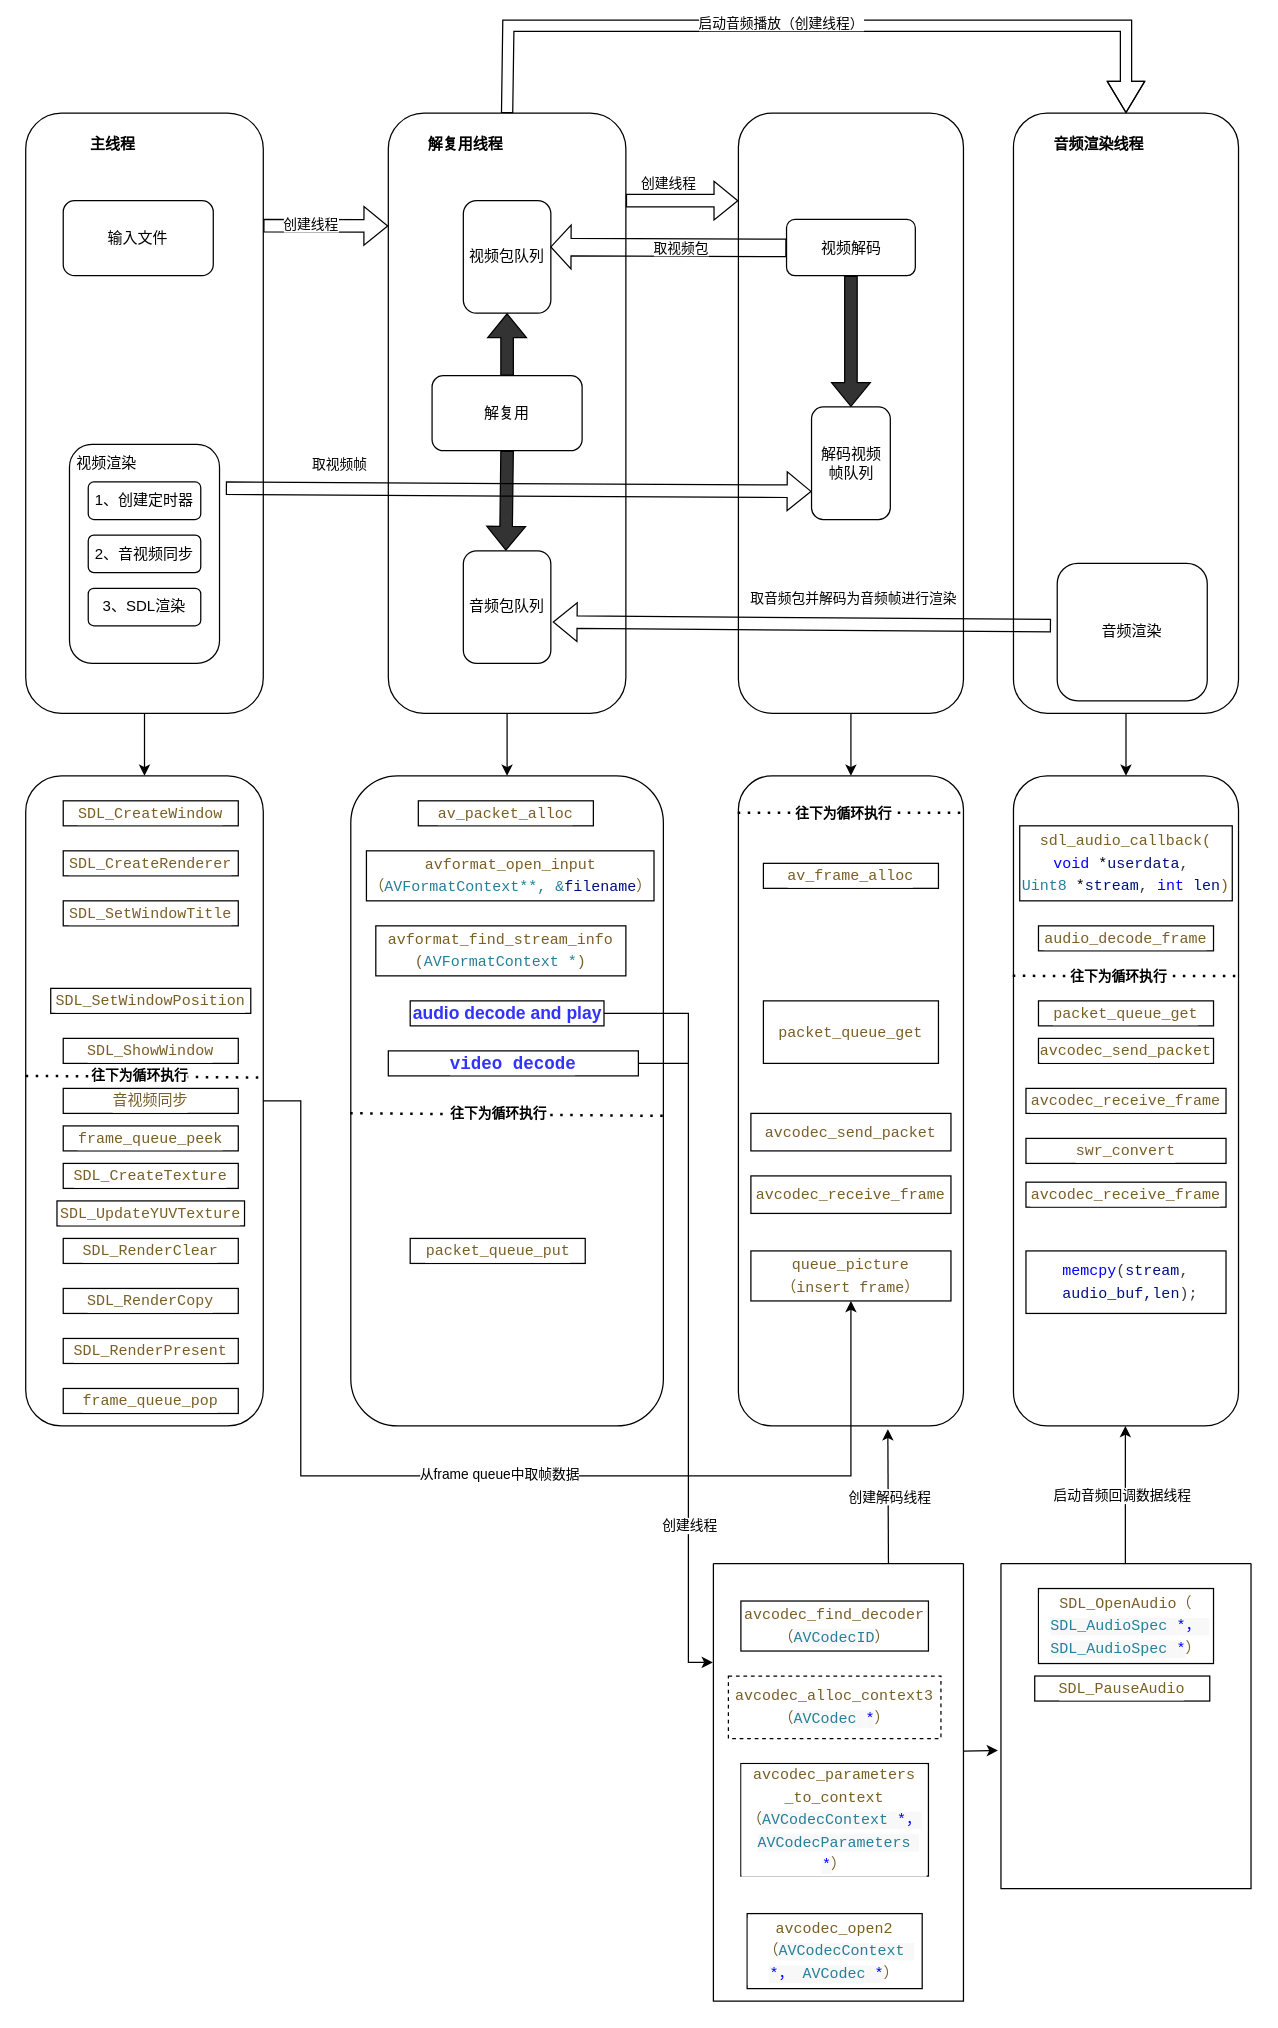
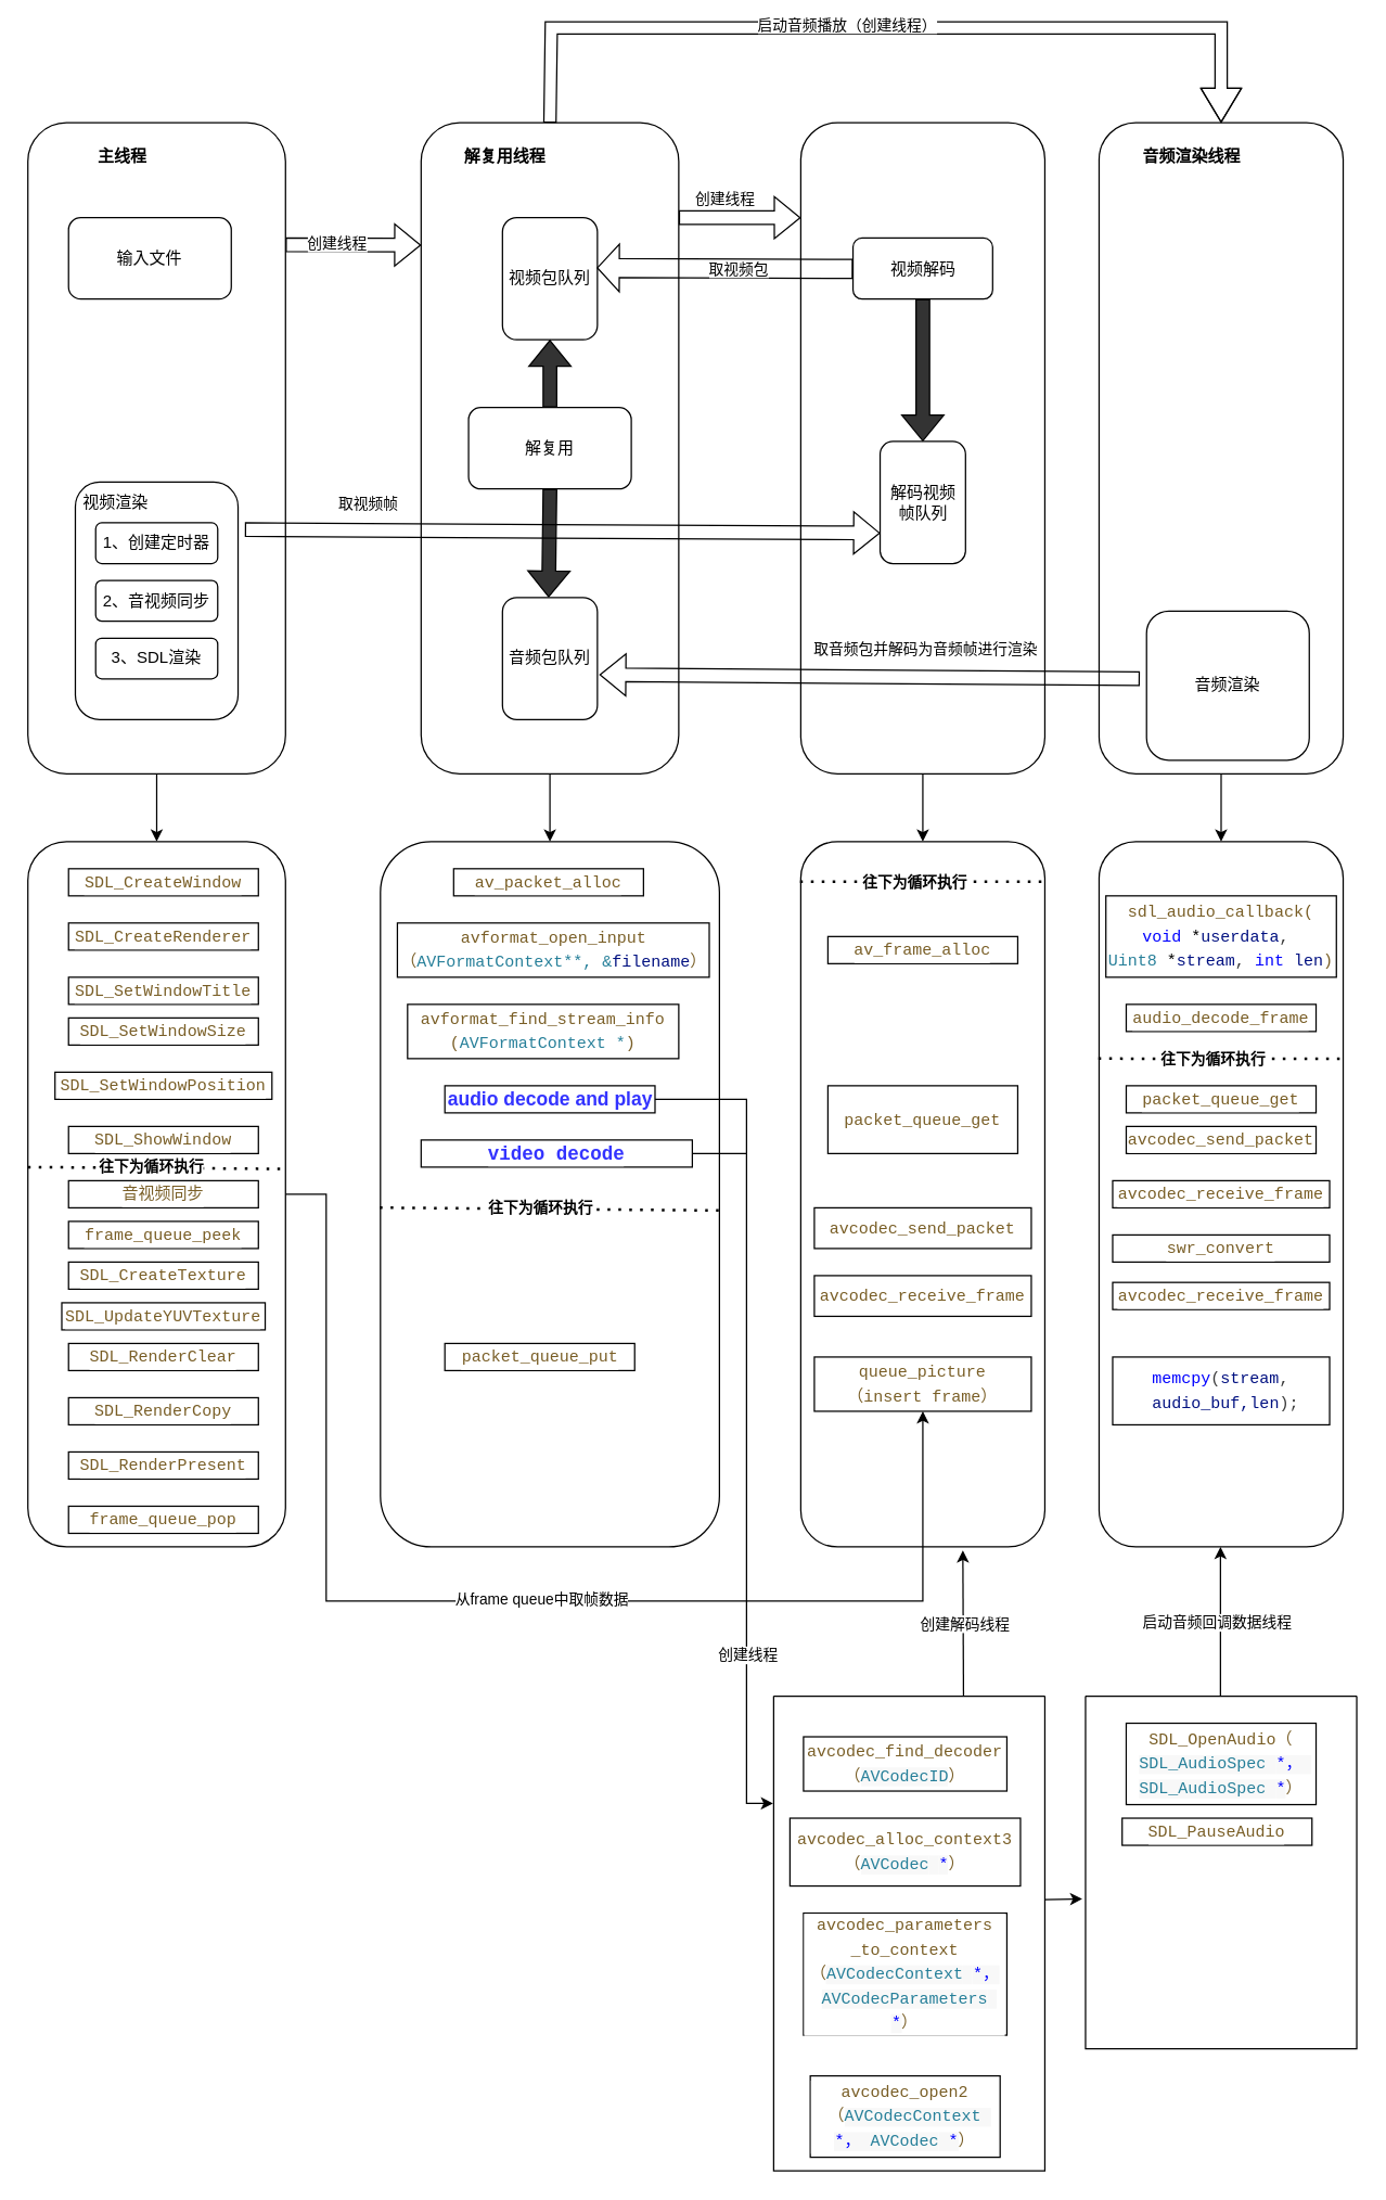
+ <mxCell id="41" value="&lt;div style=&quot;color: rgb(59, 59, 59); background-color: rgb(255, 255, 255); font-family: Menlo, Monaco, &amp;quot;Courier New&amp;quot;, monospace; line-height: 18px; white-space: pre;&quot;&gt;&lt;div style=&quot;line-height: 18px;&quot;&gt;&lt;span style=&quot;color: #795e26;&quot;&gt;SDL_SetWindowSize&lt;/span&gt;&lt;/div&gt;&lt;/div&gt;" style="rounded=0;whiteSpace=wrap;html=1;" vertex="1" parent="1"><mxGeometry x="50" y="750" width="140" height="20" as="geometry" /></mxCell>
- <mxCell id="82" value="&lt;div style=&quot;color: rgb(59, 59, 59); background-color: rgb(255, 255, 255); font-family: Menlo, Monaco, &amp;quot;Courier New&amp;quot;, monospace; line-height: 18px; white-space: pre;&quot;&gt;&lt;div style=&quot;line-height: 18px;&quot;&gt;&lt;div style=&quot;line-height: 18px;&quot;&gt;&lt;span style=&quot;color: #795e26;&quot;&gt;avcodec_alloc_context3&lt;/span&gt;&lt;/div&gt;&lt;div style=&quot;line-height: 18px;&quot;&gt;&lt;span style=&quot;color: #795e26;&quot;&gt;（&lt;/span&gt;&lt;span style=&quot;text-wrap: wrap; color: rgb(38, 127, 153); text-align: start; background-color: rgb(248, 248, 248);&quot; class=&quot;mtk15&quot;&gt;AVCodec&lt;/span&gt;&lt;span style=&quot;text-wrap: wrap; text-align: start; background-color: rgb(248, 248, 248);&quot; class=&quot;mtk1&quot;&gt; &lt;/span&gt;&lt;span style=&quot;text-wrap: wrap; color: rgb(0, 0, 255); text-align: start; background-color: rgb(248, 248, 248);&quot; class=&quot;mtk6&quot;&gt;*&lt;/span&gt;&lt;span style=&quot;color: rgb(121, 94, 38);&quot;&gt;）&lt;/span&gt;&lt;/div&gt;&lt;/div&gt;&lt;/div&gt;" style="rounded=0;whiteSpace=wrap;html=1;dashed=1;" vertex="1" parent="80"><mxGeometry x="12" y="90" width="170" height="50" as="geometry" /></mxCell>
+ <mxCell id="82" value="&lt;div style=&quot;color: rgb(59, 59, 59); background-color: rgb(255, 255, 255); font-family: Menlo, Monaco, &amp;quot;Courier New&amp;quot;, monospace; line-height: 18px; white-space: pre;&quot;&gt;&lt;div style=&quot;line-height: 18px;&quot;&gt;&lt;div style=&quot;line-height: 18px;&quot;&gt;&lt;span style=&quot;color: #795e26;&quot;&gt;avcodec_alloc_context3&lt;/span&gt;&lt;/div&gt;&lt;div style=&quot;line-height: 18px;&quot;&gt;&lt;span style=&quot;color: #795e26;&quot;&gt;（&lt;/span&gt;&lt;span style=&quot;text-wrap: wrap; color: rgb(38, 127, 153); text-align: start; background-color: rgb(248, 248, 248);&quot; class=&quot;mtk15&quot;&gt;AVCodec&lt;/span&gt;&lt;span style=&quot;text-wrap: wrap; text-align: start; background-color: rgb(248, 248, 248);&quot; class=&quot;mtk1&quot;&gt; &lt;/span&gt;&lt;span style=&quot;text-wrap: wrap; color: rgb(0, 0, 255); text-align: start; background-color: rgb(248, 248, 248);&quot; class=&quot;mtk6&quot;&gt;*&lt;/span&gt;&lt;span style=&quot;color: rgb(121, 94, 38);&quot;&gt;）&lt;/span&gt;&lt;/div&gt;&lt;/div&gt;&lt;/div&gt;" style="rounded=0;whiteSpace=wrap;html=1;" vertex="1" parent="80"><mxGeometry x="12" y="90" width="170" height="50" as="geometry" /></mxCell>
